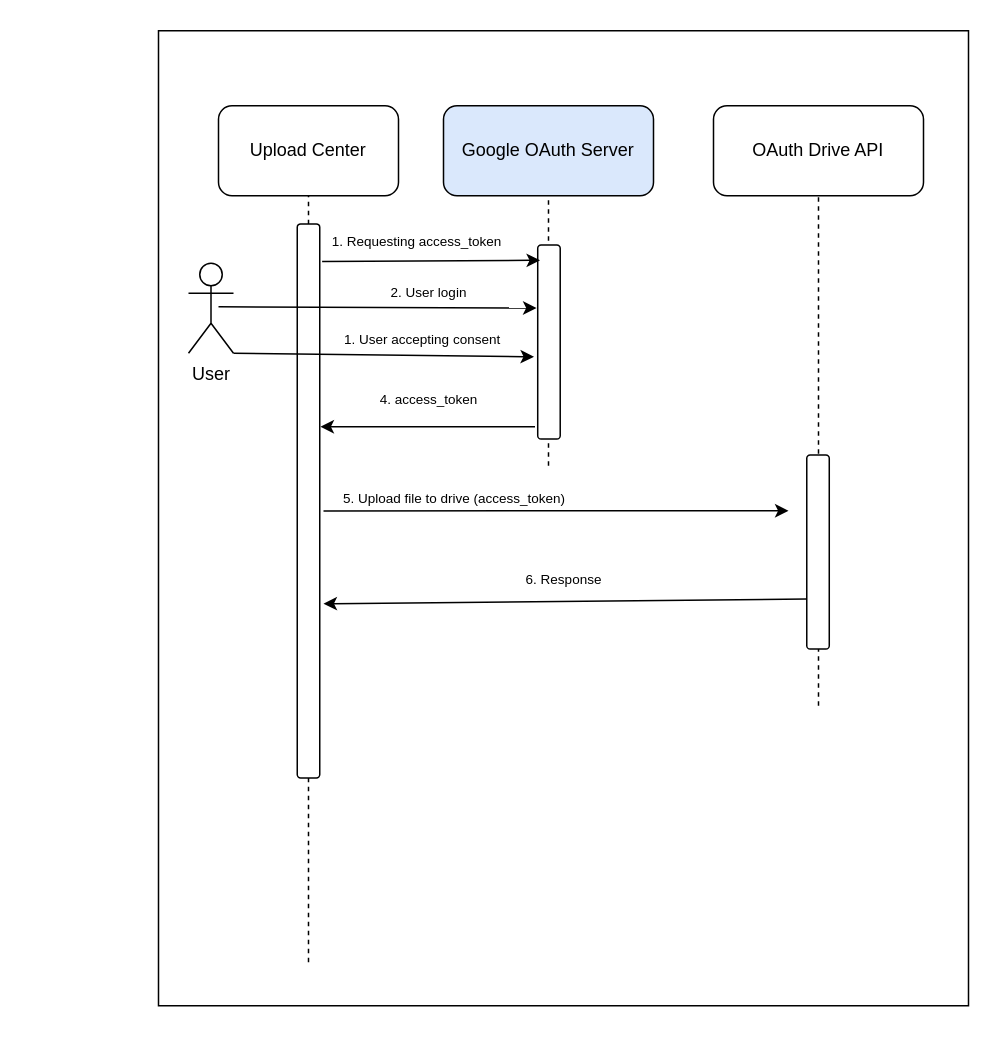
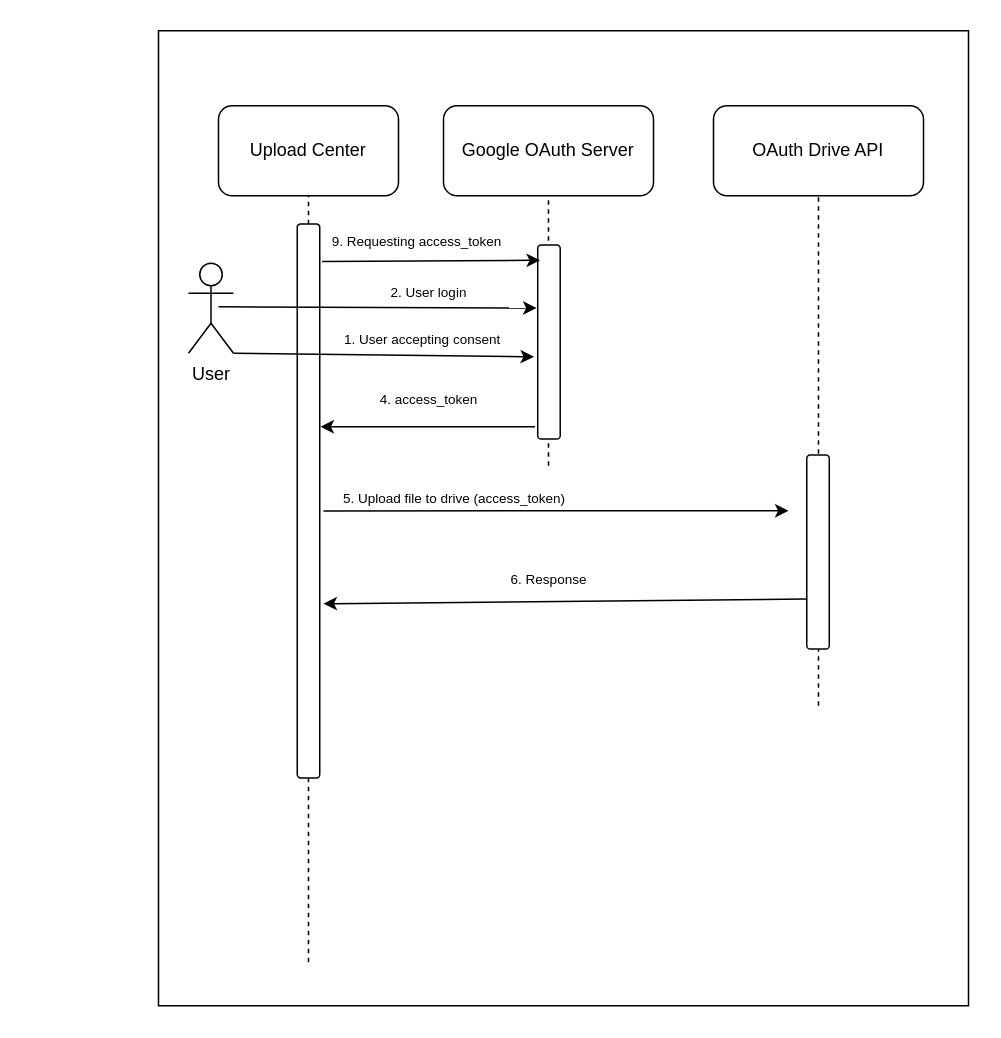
- <mxCell id="6" value="Google OAuth Server" style="rounded=1;whiteSpace=wrap;html=1;fillColor=#dae8fc;" vertex="1" parent="1"><mxGeometry x="295" y="70" width="140" height="60" as="geometry" /></mxCell>
+ <mxCell id="6" value="Google OAuth Server" style="rounded=1;whiteSpace=wrap;html=1;" vertex="1" parent="1"><mxGeometry x="295" y="70" width="140" height="60" as="geometry" /></mxCell>
- <mxCell id="10" value="&lt;font style=&quot;font-size: 9px&quot;&gt;1. Requesting access_token&lt;/font&gt;" style="text;html=1;align=center;verticalAlign=middle;resizable=0;points=[];autosize=1;" vertex="1" parent="1"><mxGeometry x="212" y="150" width="130" height="20" as="geometry" /></mxCell>
+ <mxCell id="10" value="&lt;font style=&quot;font-size: 9px&quot;&gt;9. Requesting access_token&lt;/font&gt;" style="text;html=1;align=center;verticalAlign=middle;resizable=0;points=[];autosize=1;" vertex="1" parent="1"><mxGeometry x="212" y="150" width="130" height="20" as="geometry" /></mxCell>
- <mxCell id="24" value="&lt;font style=&quot;font-size: 9px&quot;&gt;6. Response&lt;/font&gt;" style="text;html=1;align=center;verticalAlign=middle;resizable=0;points=[];autosize=1;" vertex="1" parent="1"><mxGeometry x="340.31" y="375" width="70" height="20" as="geometry" /></mxCell>
+ <mxCell id="24" value="&lt;font style=&quot;font-size: 9px&quot;&gt;6. Response&lt;/font&gt;" style="text;html=1;align=center;verticalAlign=middle;resizable=0;points=[];autosize=1;" vertex="1" parent="1"><mxGeometry x="330.31" y="375" width="70" height="20" as="geometry" /></mxCell>
